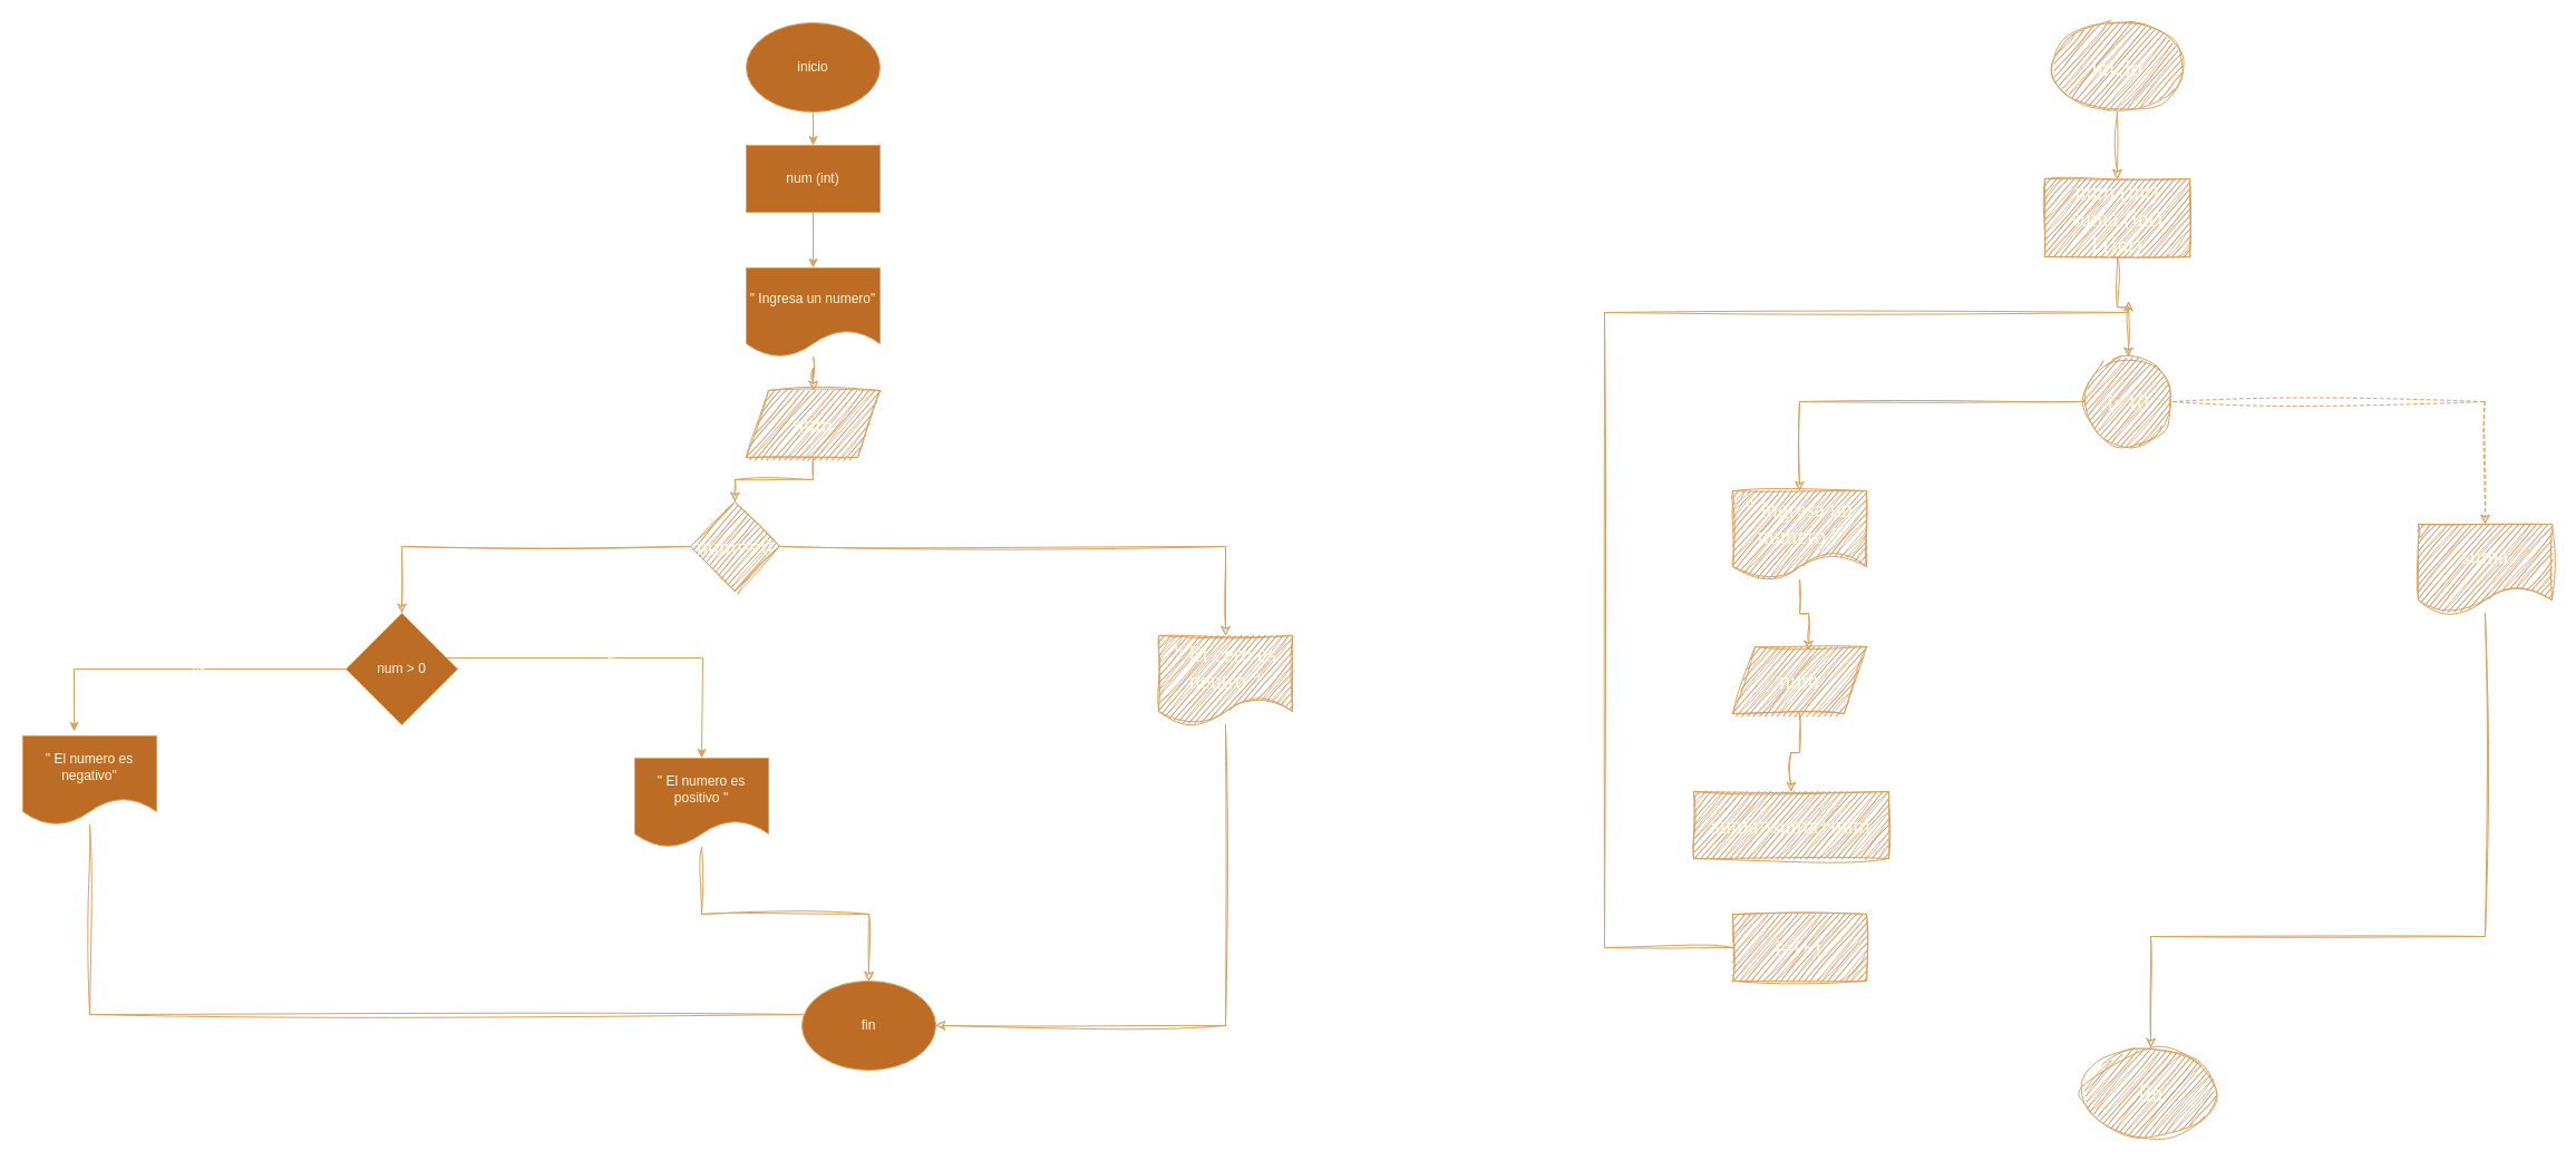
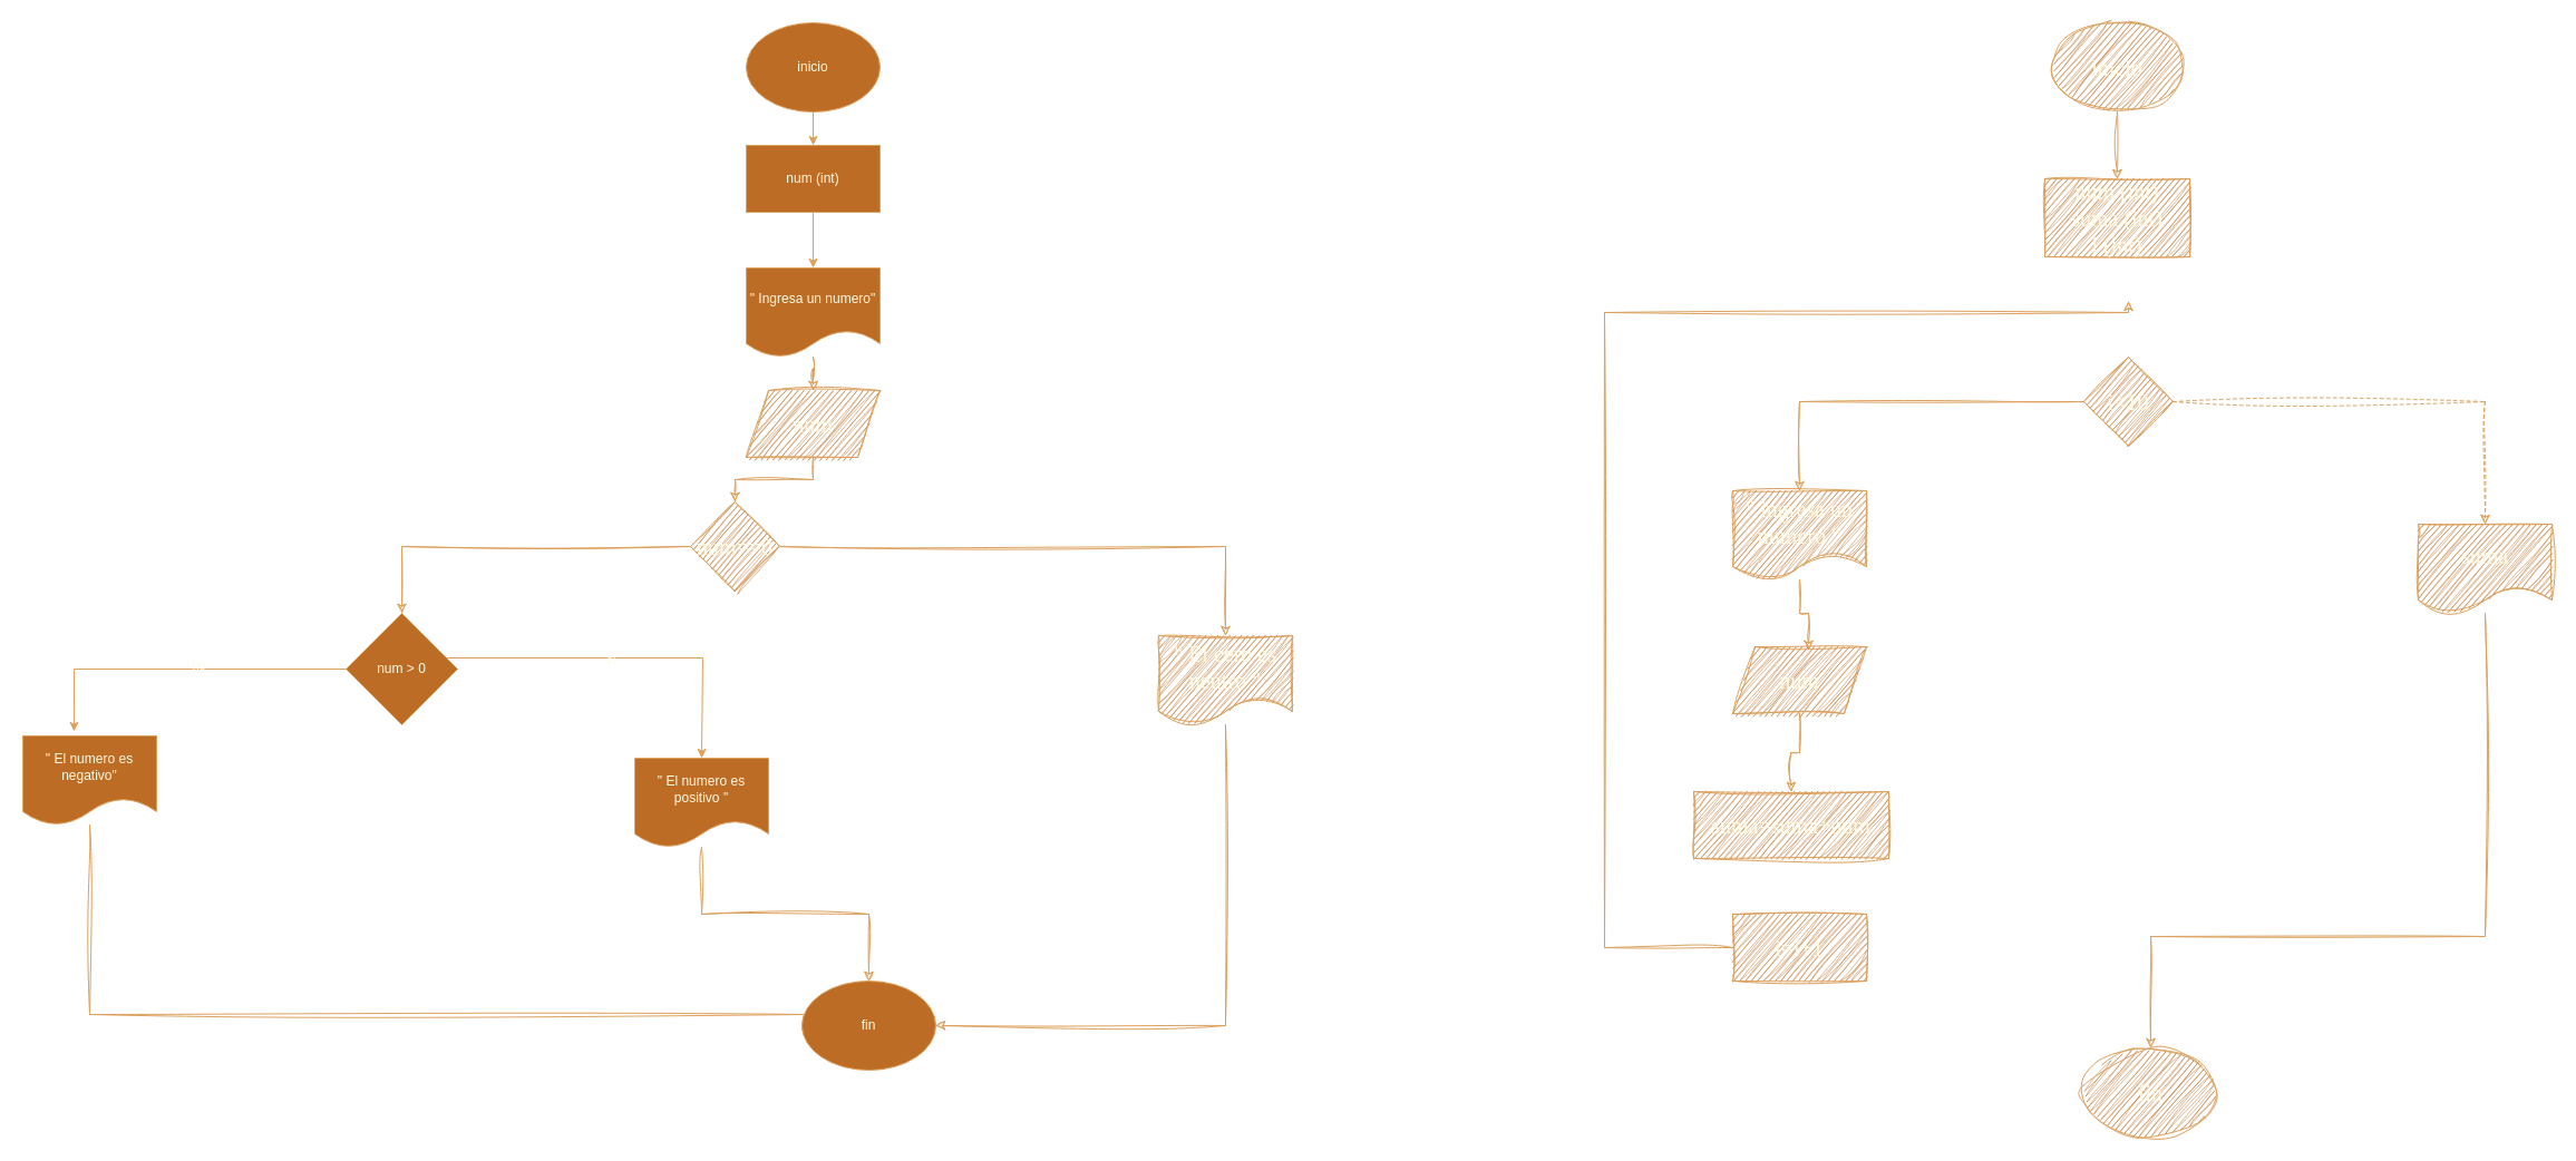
- <mxCell id="27" style="edgeStyle=orthogonalEdgeStyle;rounded=0;sketch=1;hachureGap=4;jiggle=2;curveFitting=1;orthogonalLoop=1;jettySize=auto;html=1;strokeColor=#DDA15E;fontFamily=Architects Daughter;fontSource=https%3A%2F%2Ffonts.googleapis.com%2Fcss%3Ffamily%3DArchitects%2BDaughter;fontSize=16;fontColor=#FEFAE0;fillColor=#BC6C25;" edge="1" parent="1" source="28" target="37"><mxGeometry relative="1" as="geometry" /></mxCell>
- <mxCell id="37" value="i&amp;lt;10" style="ellipse;whiteSpace=wrap;html=1;sketch=1;hachureGap=4;jiggle=2;curveFitting=1;strokeColor=#DDA15E;fontFamily=Architects Daughter;fontSource=https%3A%2F%2Ffonts.googleapis.com%2Fcss%3Ffamily%3DArchitects%2BDaughter;fontSize=20;fontColor=#FEFAE0;fillColor=#BC6C25;" vertex="1" parent="1"><mxGeometry x="1869" y="320" width="80" height="80" as="geometry" /></mxCell>
+ <mxCell id="37" value="i&amp;lt;10" style="rhombus;whiteSpace=wrap;html=1;sketch=1;hachureGap=4;jiggle=2;curveFitting=1;strokeColor=#DDA15E;fontFamily=Architects Daughter;fontSource=https%3A%2F%2Ffonts.googleapis.com%2Fcss%3Ffamily%3DArchitects%2BDaughter;fontSize=20;fontColor=#FEFAE0;fillColor=#BC6C25;" vertex="1" parent="1"><mxGeometry x="1869" y="320" width="80" height="80" as="geometry" /></mxCell>
